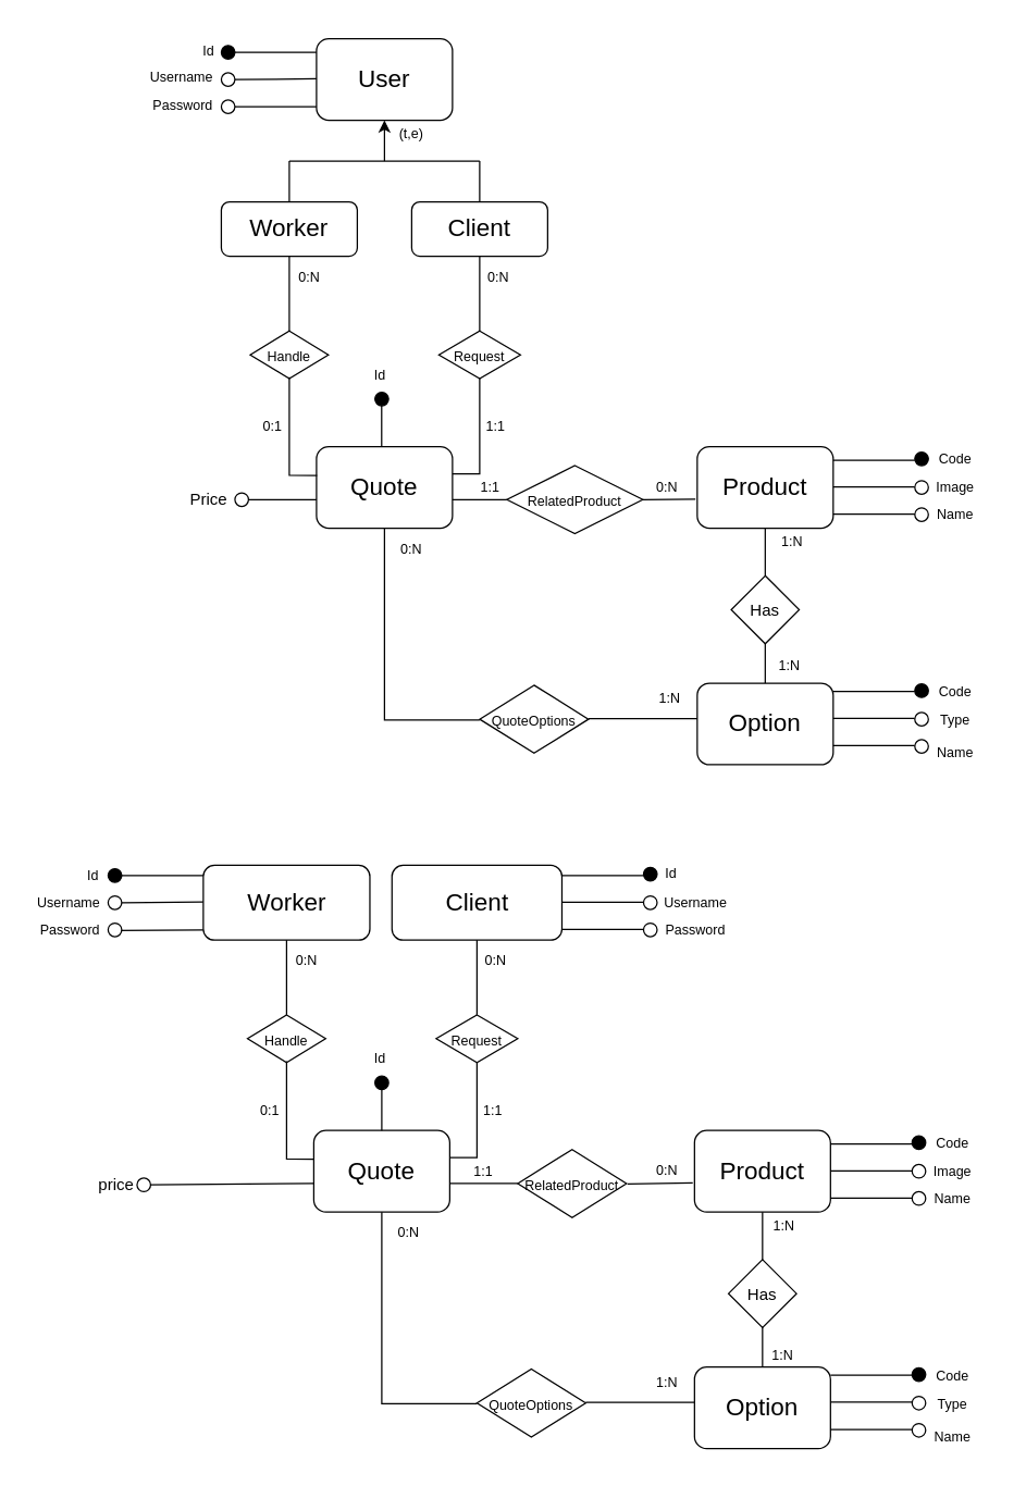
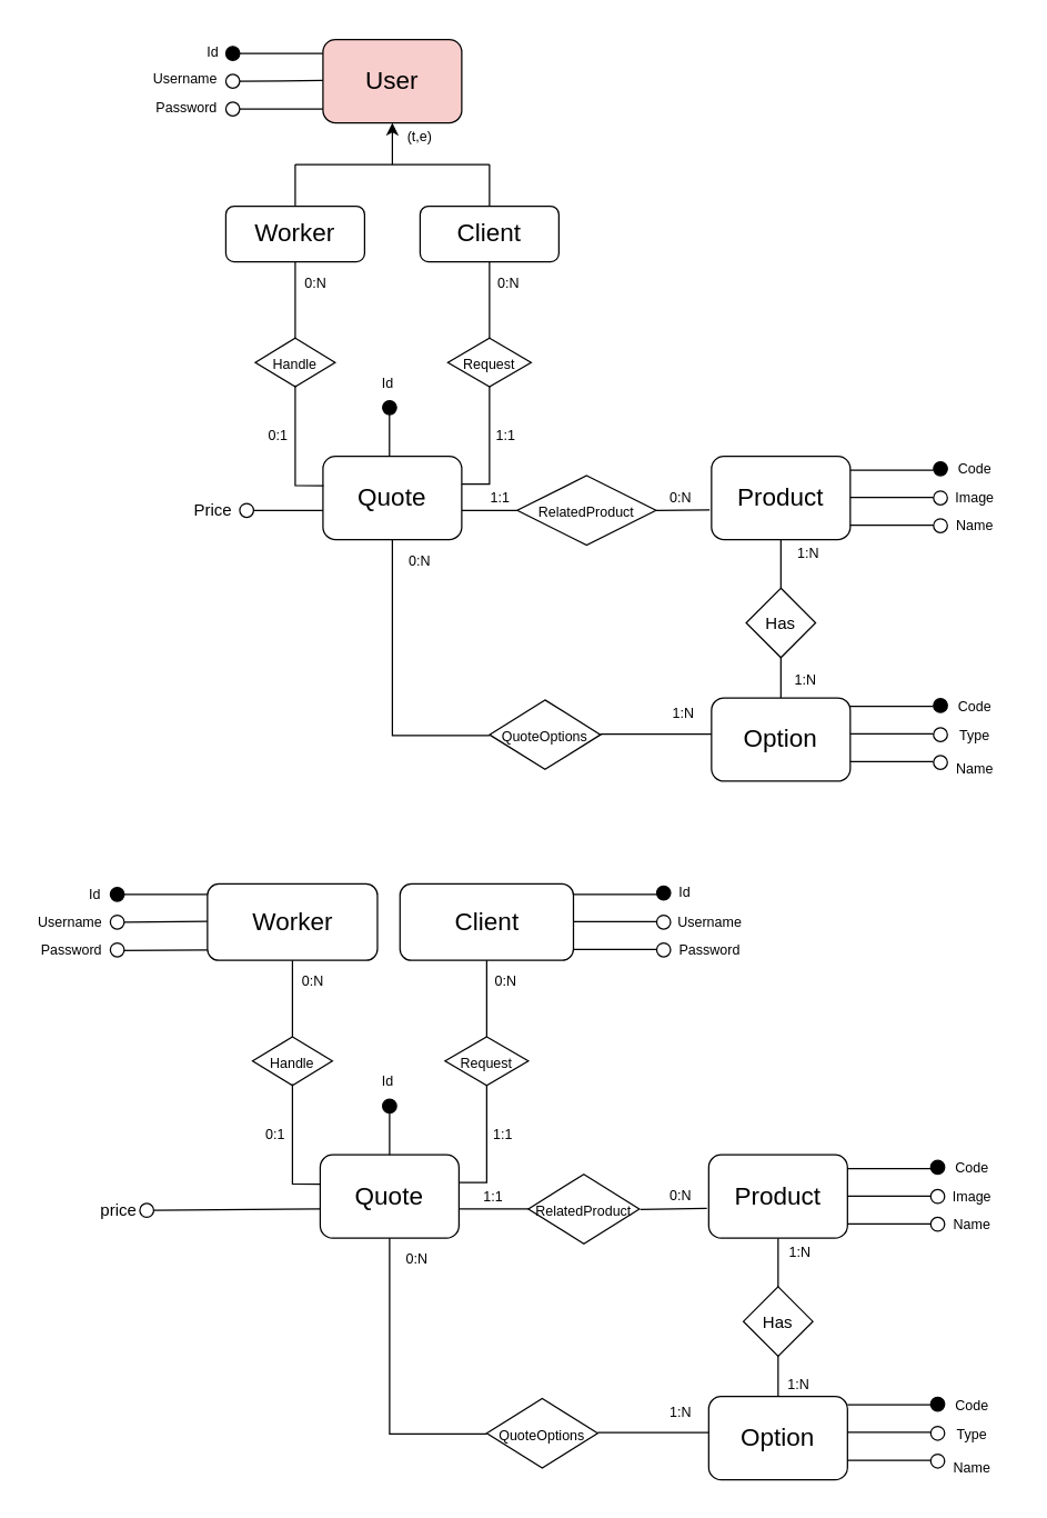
- <mxCell id="2" value="&lt;font style=&quot;font-size: 18px&quot;&gt;User&lt;/font&gt;" style="rounded=1;whiteSpace=wrap;html=1;" parent="1" vertex="1"><mxGeometry x="232" y="28" width="100" height="60" as="geometry" /></mxCell>
+ <mxCell id="2" value="&lt;font style=&quot;font-size: 18px&quot;&gt;User&lt;/font&gt;" style="rounded=1;whiteSpace=wrap;html=1;fillColor=#f8cecc;" parent="1" vertex="1"><mxGeometry x="232" y="28" width="100" height="60" as="geometry" /></mxCell>
